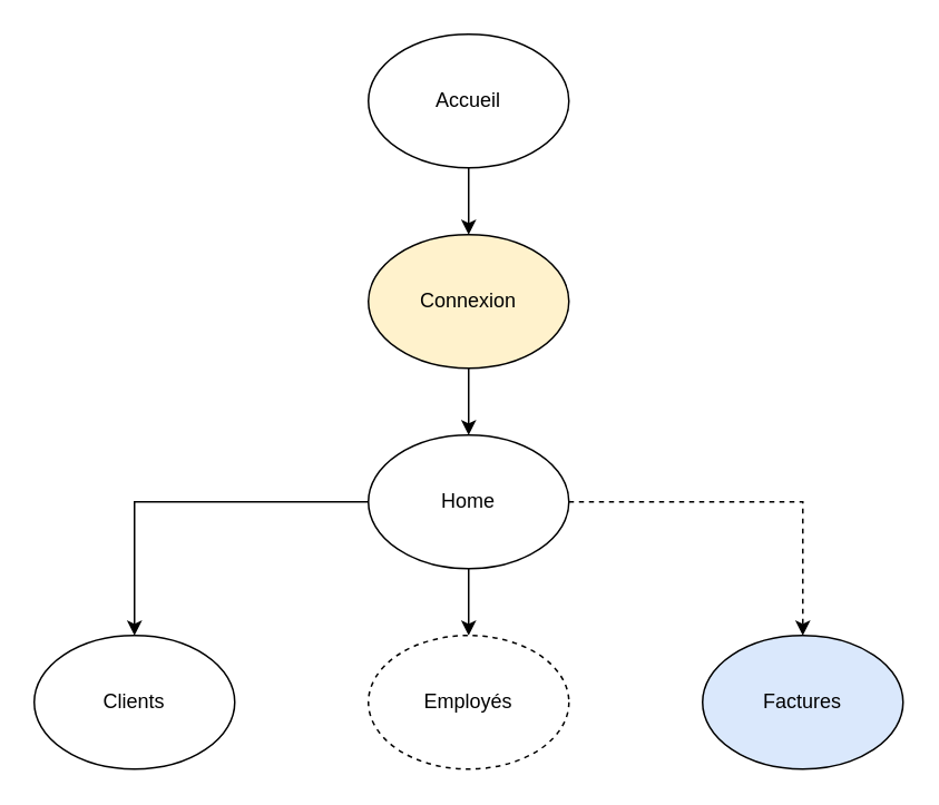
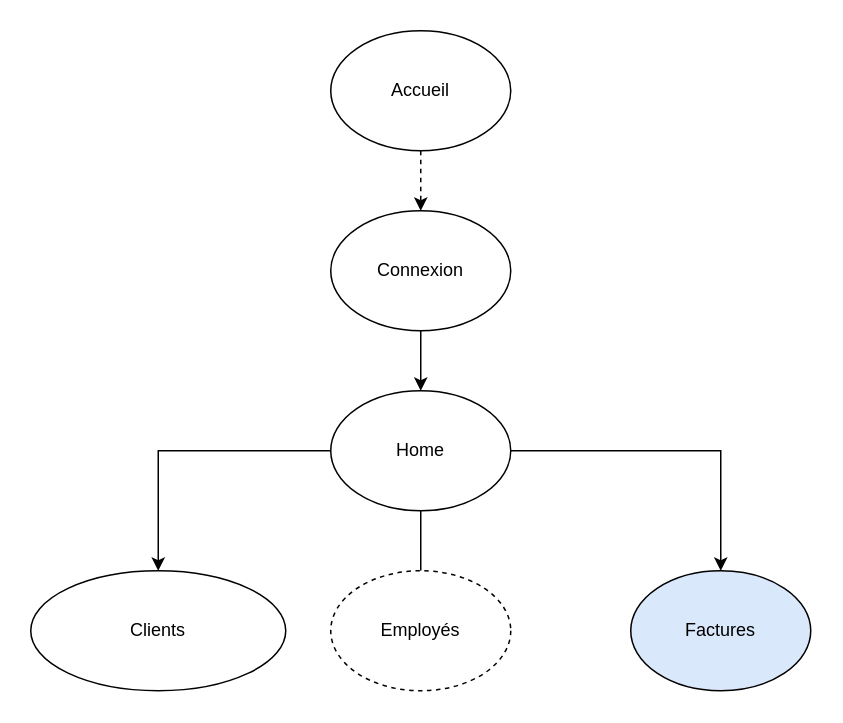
- <mxCell id="2" style="edgeStyle=orthogonalEdgeStyle;rounded=0;orthogonalLoop=1;jettySize=auto;html=1;exitX=0.5;exitY=1;exitDx=0;exitDy=0;entryX=0.5;entryY=0;entryDx=0;entryDy=0;" edge="1" parent="1" source="3" target="5"><mxGeometry relative="1" as="geometry" /></mxCell>
+ <mxCell id="2" style="edgeStyle=orthogonalEdgeStyle;rounded=0;orthogonalLoop=1;jettySize=auto;html=1;exitX=0.5;exitY=1;exitDx=0;exitDy=0;entryX=0.5;entryY=0;entryDx=0;entryDy=0;dashed=1;" edge="1" parent="1" source="3" target="5"><mxGeometry relative="1" as="geometry" /></mxCell>
- <mxCell id="5" value="Connexion" style="ellipse;whiteSpace=wrap;html=1;fillColor=#fff2cc;" vertex="1" parent="1"><mxGeometry x="220" y="140" width="120" height="80" as="geometry" /></mxCell>
+ <mxCell id="5" value="Connexion" style="ellipse;whiteSpace=wrap;html=1;" vertex="1" parent="1"><mxGeometry x="220" y="140" width="120" height="80" as="geometry" /></mxCell>
- <mxCell id="6" value="" style="edgeStyle=orthogonalEdgeStyle;rounded=0;orthogonalLoop=1;jettySize=auto;html=1;dashed=1;" edge="1" parent="1" source="9" target="12"><mxGeometry relative="1" as="geometry" /></mxCell>
+ <mxCell id="6" value="" style="edgeStyle=orthogonalEdgeStyle;rounded=0;orthogonalLoop=1;jettySize=auto;html=1;" edge="1" parent="1" source="9" target="12"><mxGeometry relative="1" as="geometry" /></mxCell>
- <mxCell id="8" value="" style="edgeStyle=orthogonalEdgeStyle;rounded=0;orthogonalLoop=1;jettySize=auto;html=1;" edge="1" parent="1" source="9" target="10"><mxGeometry relative="1" as="geometry" /></mxCell>
+ <mxCell id="8" value="" style="edgeStyle=orthogonalEdgeStyle;rounded=0;orthogonalLoop=1;jettySize=auto;html=1;endArrow=none;" edge="1" parent="1" source="9" target="10"><mxGeometry relative="1" as="geometry" /></mxCell>
- <mxCell id="11" value="Clients" style="ellipse;whiteSpace=wrap;html=1;" vertex="1" parent="1"><mxGeometry x="20" y="380" width="120" height="80" as="geometry" /></mxCell>
+ <mxCell id="11" value="Clients" style="ellipse;whiteSpace=wrap;html=1;" vertex="1" parent="1"><mxGeometry x="20" y="380" width="170" height="80" as="geometry" /></mxCell>
